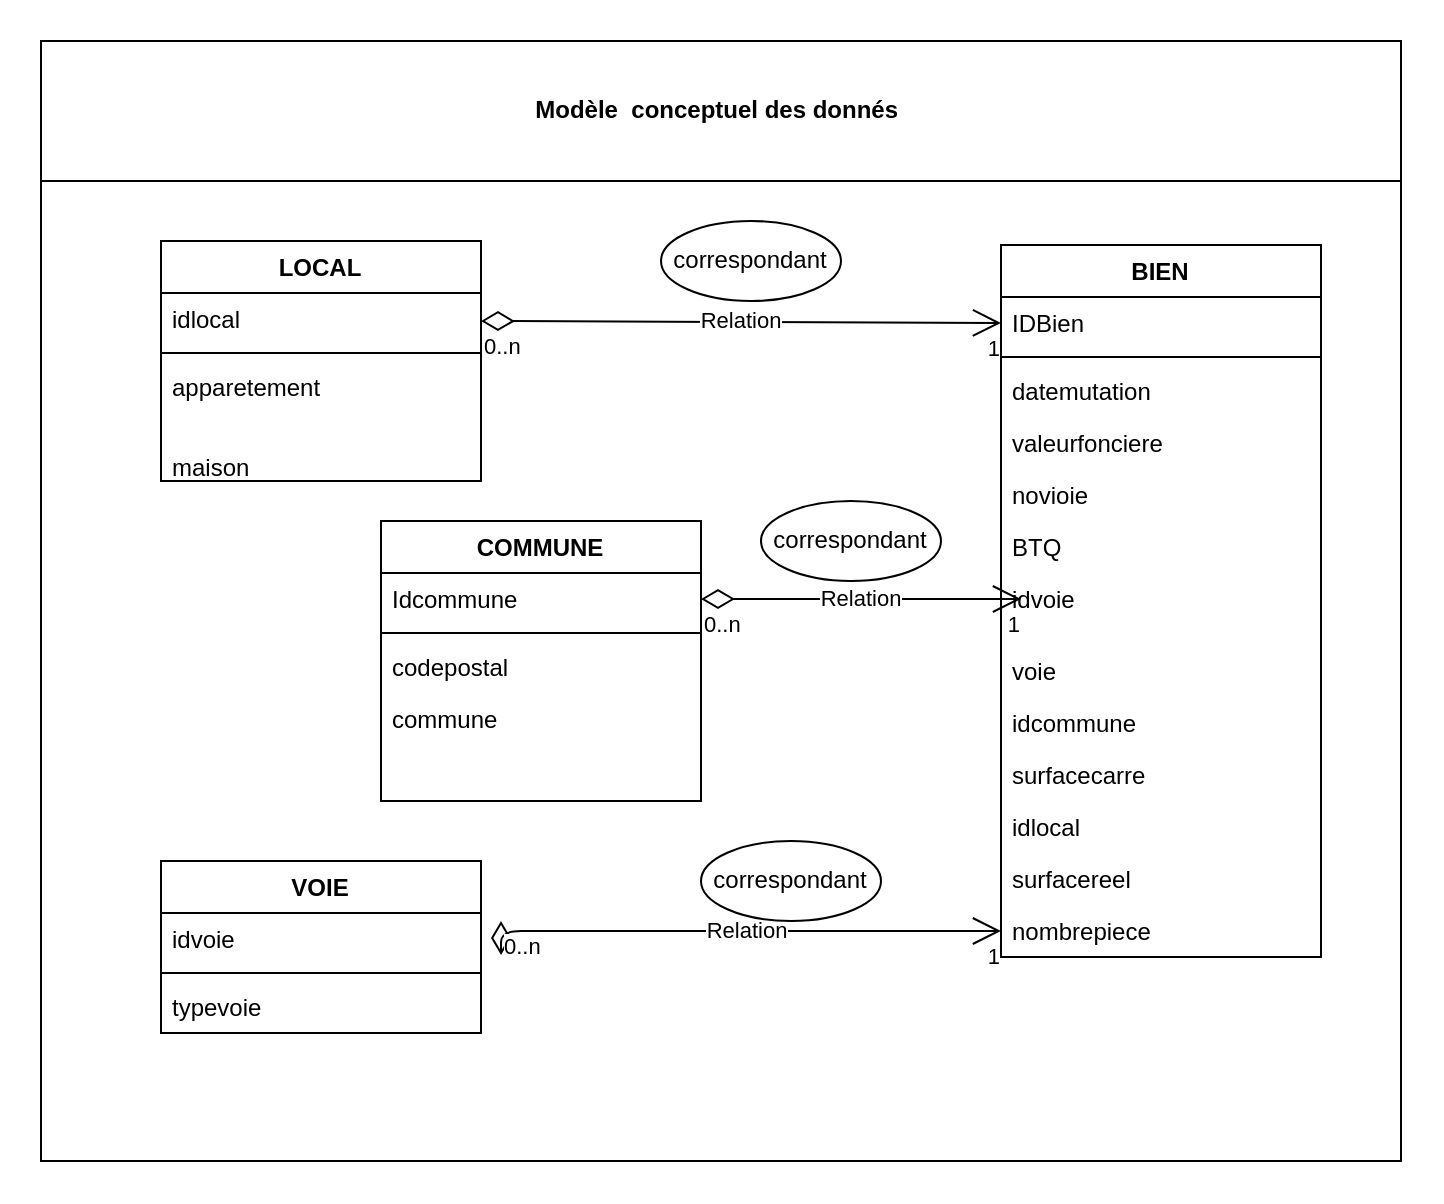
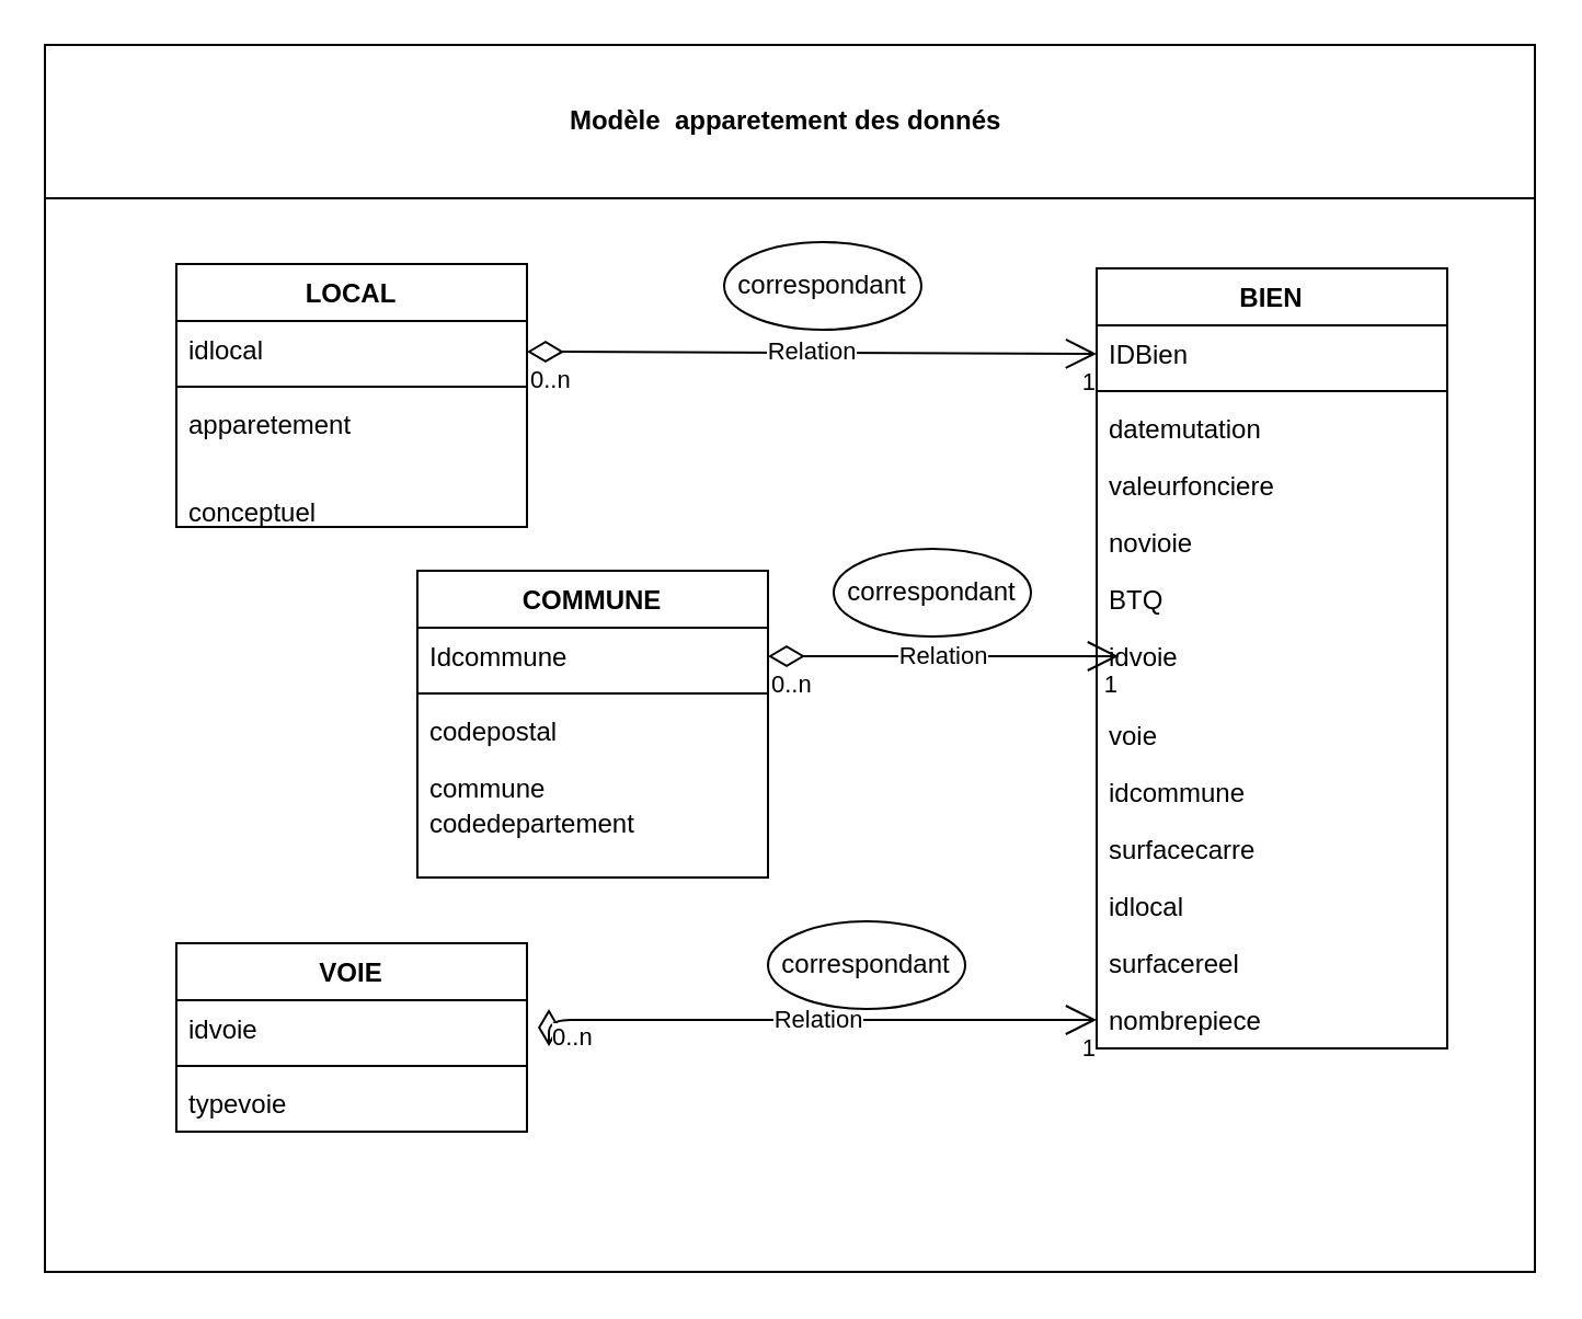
- <mxCell id="2" value="Modèle  conceptuel des donnés " style="swimlane;whiteSpace=wrap;startSize=70;" parent="1" vertex="1"><mxGeometry x="20" y="20" width="680" height="560" as="geometry" /></mxCell>
+ <mxCell id="2" value="Modèle  apparetement des donnés " style="swimlane;whiteSpace=wrap;startSize=70;" parent="1" vertex="1"><mxGeometry x="20" y="20" width="680" height="560" as="geometry" /></mxCell>
- <mxCell id="31" value="maison " style="text;strokeColor=none;fillColor=none;align=left;verticalAlign=top;spacingLeft=4;spacingRight=4;overflow=hidden;rotatable=0;points=[[0,0.5],[1,0.5]];portConstraint=eastwest;" vertex="1" parent="2"><mxGeometry x="60" y="200" width="160" height="26" as="geometry" /></mxCell>
+ <mxCell id="31" value="conceptuel " style="text;strokeColor=none;fillColor=none;align=left;verticalAlign=top;spacingLeft=4;spacingRight=4;overflow=hidden;rotatable=0;points=[[0,0.5],[1,0.5]];portConstraint=eastwest;" vertex="1" parent="2"><mxGeometry x="60" y="200" width="160" height="26" as="geometry" /></mxCell>
+ <mxCell id="30" value="codedepartement" style="text;strokeColor=none;fillColor=none;align=left;verticalAlign=top;spacingLeft=4;spacingRight=4;overflow=hidden;rotatable=0;points=[[0,0.5],[1,0.5]];portConstraint=eastwest;" vertex="1" parent="2"><mxGeometry x="170" y="342" width="160" height="26" as="geometry" /></mxCell>
